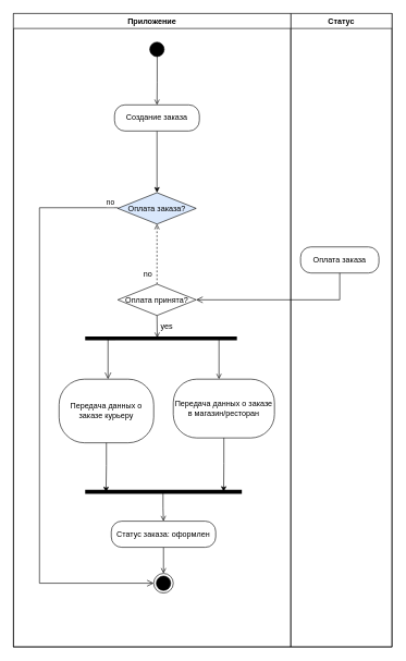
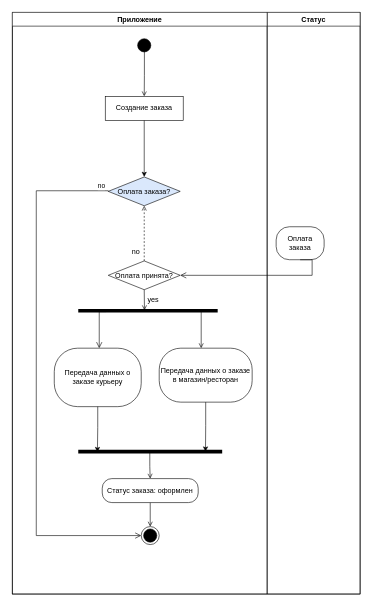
- <mxCell id="26" value="Создание заказа" style="rounded=1;whiteSpace=wrap;html=1;arcSize=40;" parent="5" vertex="1"><mxGeometry x="155" y="140" width="130" height="40" as="geometry" /></mxCell>
+ <mxCell id="26" value="Создание заказа" style="whiteSpace=wrap;html=1;arcSize=40;rounded=0;" parent="5" vertex="1"><mxGeometry x="155" y="140" width="130" height="40" as="geometry" /></mxCell>
- <mxCell id="4" value="Оплата заказа" style="rounded=1;whiteSpace=wrap;html=1;arcSize=40;" parent="3" vertex="1"><mxGeometry x="15" y="357.5" width="120" height="40" as="geometry" /></mxCell>
+ <mxCell id="4" value="Оплата заказа" style="rounded=1;whiteSpace=wrap;html=1;arcSize=40;" parent="3" vertex="1"><mxGeometry x="15" y="357.5" width="80" height="55" as="geometry" /></mxCell>
